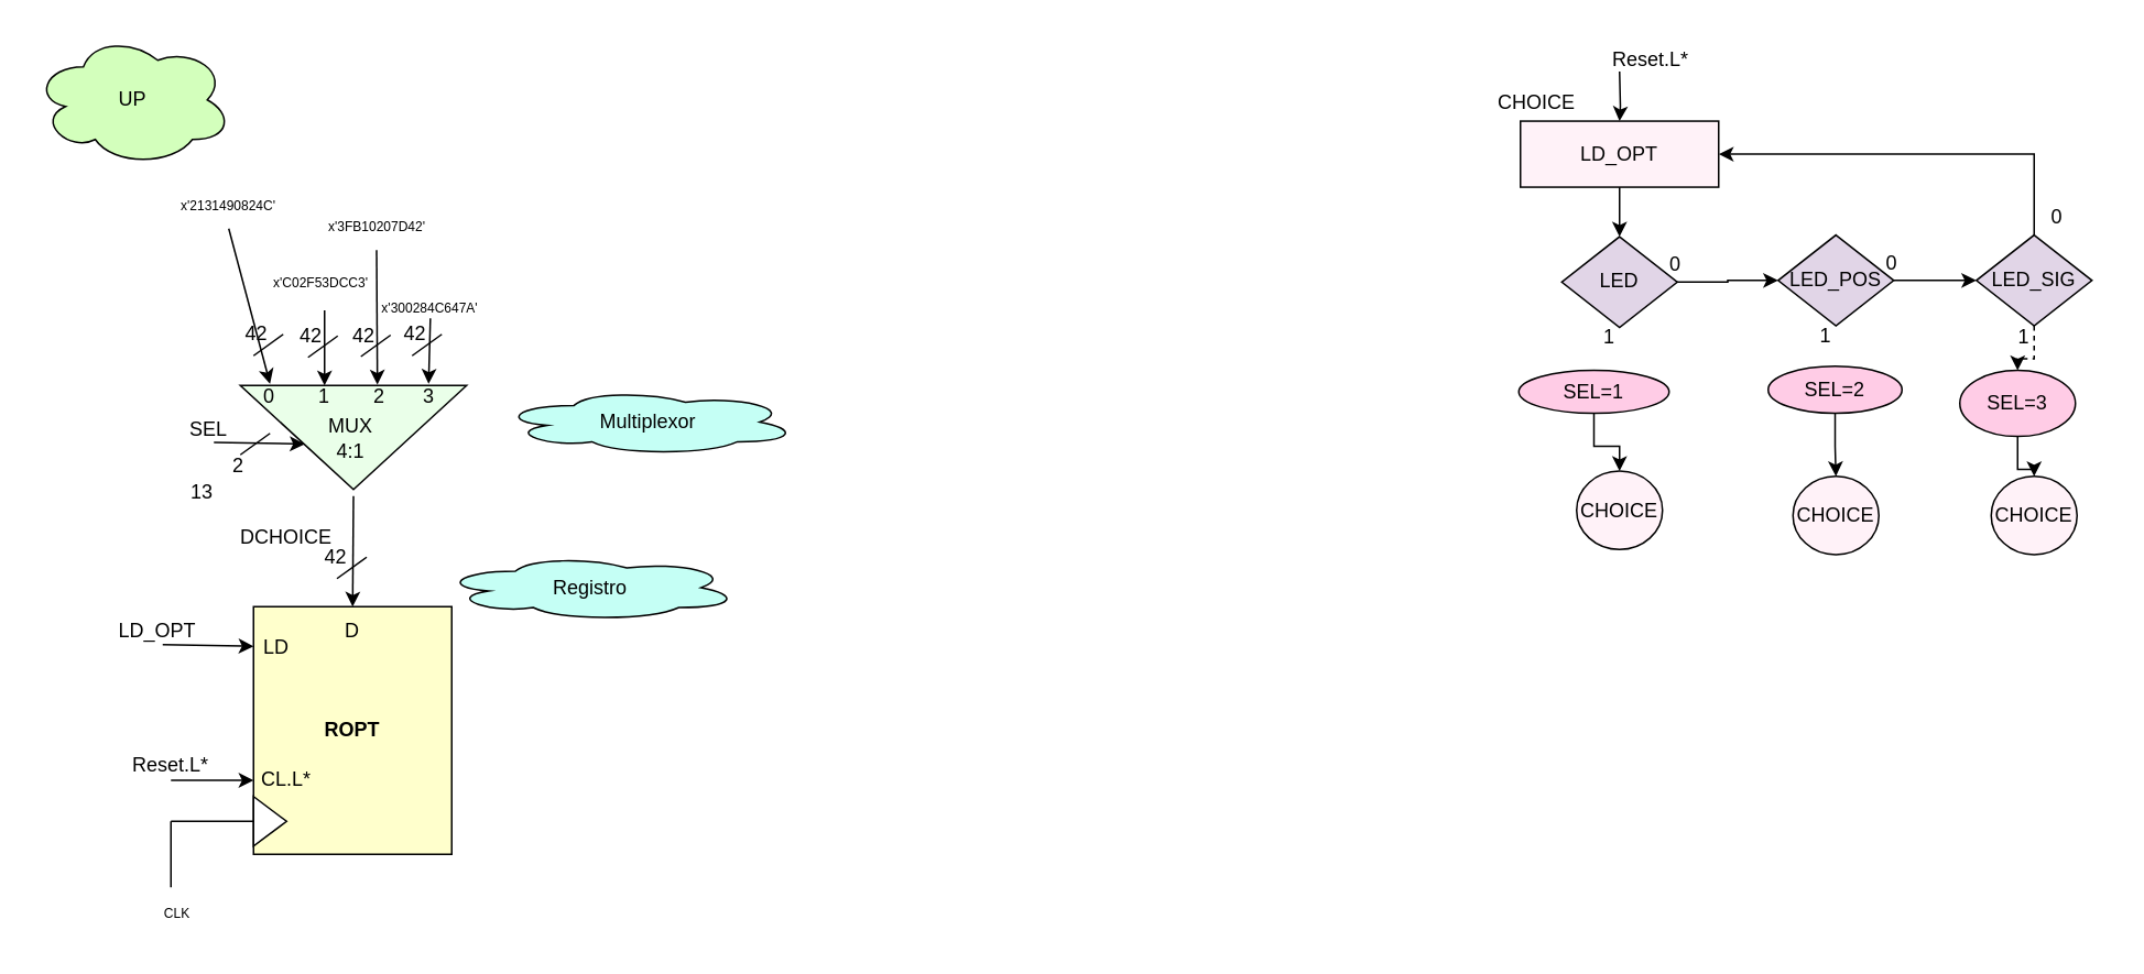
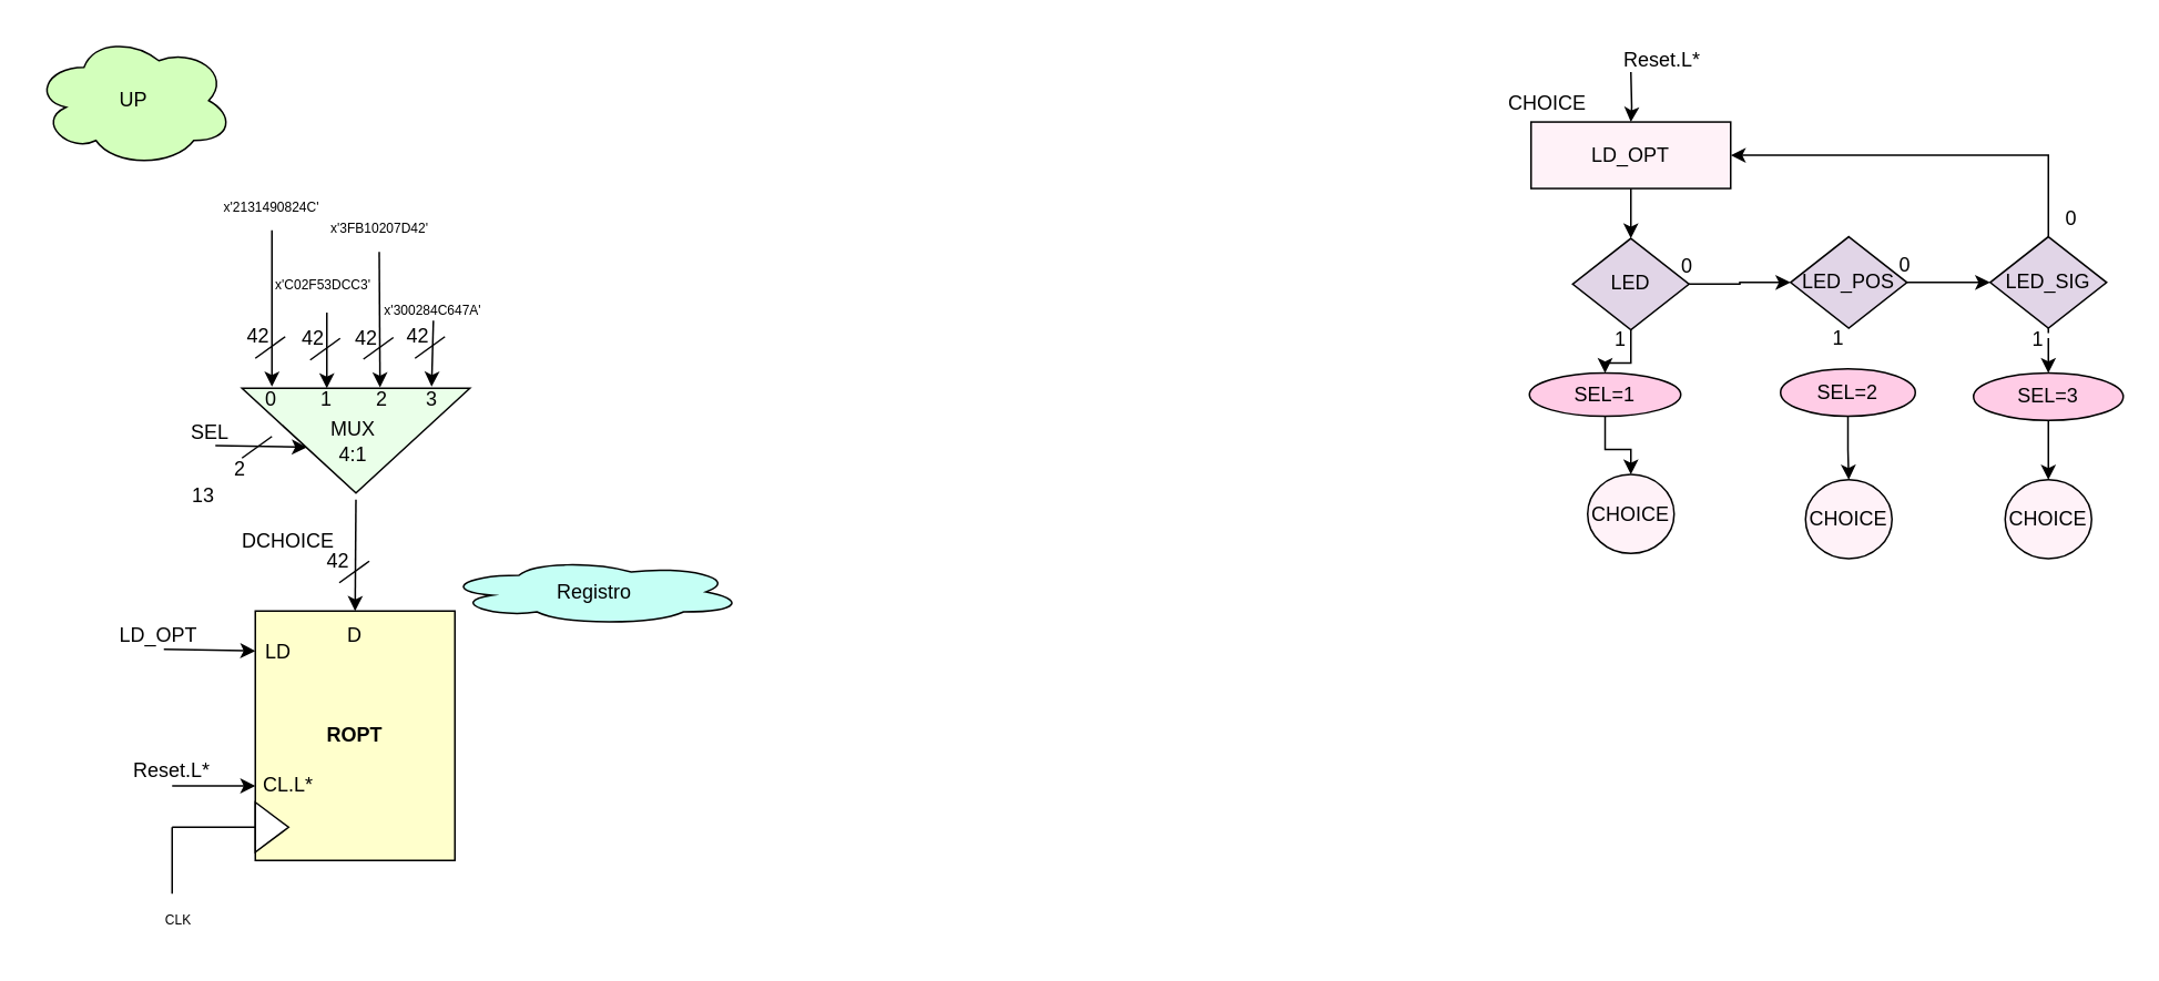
- <mxCell id="47" value="&lt;font style=&quot;font-size: 8px;&quot;&gt;x'&lt;/font&gt;&lt;font style=&quot;font-size: 8px;&quot;&gt;2131490824C&lt;/font&gt;&lt;font style=&quot;font-size: 8px;&quot;&gt;'&lt;/font&gt;" style="text;html=1;strokeColor=none;fillColor=none;align=center;verticalAlign=middle;whiteSpace=wrap;rounded=0;" parent="1" vertex="1"><mxGeometry x="108" y="108" width="60" height="30" as="geometry" /></mxCell>
+ <mxCell id="47" value="&lt;font style=&quot;font-size: 8px;&quot;&gt;x'&lt;/font&gt;&lt;font style=&quot;font-size: 8px;&quot;&gt;2131490824C&lt;/font&gt;&lt;font style=&quot;font-size: 8px;&quot;&gt;'&lt;/font&gt;" style="text;html=1;strokeColor=none;fillColor=none;align=center;verticalAlign=middle;whiteSpace=wrap;rounded=0;" parent="1" vertex="1"><mxGeometry x="133" y="108" width="60" height="30" as="geometry" /></mxCell>
+ <mxCell id="6" style="edgeStyle=orthogonalEdgeStyle;rounded=0;orthogonalLoop=1;jettySize=auto;html=1;" parent="1" source="8" target="10" edge="1"><mxGeometry relative="1" as="geometry" /></mxCell>
- <mxCell id="69" value="SEL=3" style="ellipse;whiteSpace=wrap;html=1;fillColor=#FFCCE6;" parent="1" vertex="1"><mxGeometry x="1186" y="223.88" width="70" height="40" as="geometry" /></mxCell>
+ <mxCell id="69" value="SEL=3" style="ellipse;whiteSpace=wrap;html=1;fillColor=#FFCCE6;" parent="1" vertex="1"><mxGeometry x="1186" y="223.88" width="90" height="28.5" as="geometry" /></mxCell>
- <mxCell id="55" value="Multiplexor" style="ellipse;shape=cloud;whiteSpace=wrap;html=1;fillColor=#C5FFF5;" parent="1" vertex="1"><mxGeometry x="302" y="235.12" width="180" height="40" as="geometry" /></mxCell>
